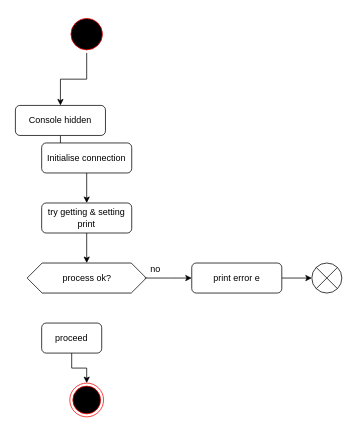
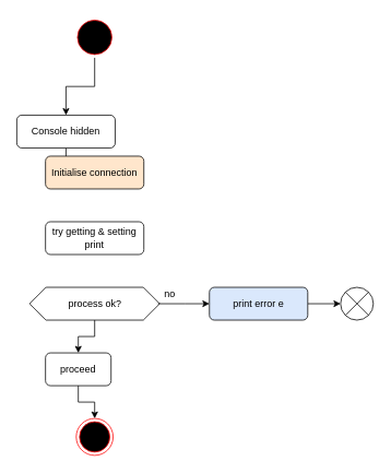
- <mxCell id="8" value="Initialise connection" style="rounded=1;whiteSpace=wrap;html=1;" parent="1" vertex="1"><mxGeometry x="55" y="190" width="120" height="40" as="geometry" /></mxCell>
+ <mxCell id="8" value="Initialise connection" style="rounded=1;whiteSpace=wrap;html=1;fillColor=#ffe6cc;" parent="1" vertex="1"><mxGeometry x="55" y="190" width="120" height="40" as="geometry" /></mxCell>
- <mxCell id="7" style="edgeStyle=orthogonalEdgeStyle;rounded=0;orthogonalLoop=1;jettySize=auto;html=1;entryX=0.5;entryY=0;entryDx=0;entryDy=0;" parent="1" source="8" target="19" edge="1"><mxGeometry relative="1" as="geometry" /></mxCell>
- <mxCell id="18" style="edgeStyle=orthogonalEdgeStyle;rounded=0;orthogonalLoop=1;jettySize=auto;html=1;entryX=0.5;entryY=0;entryDx=0;entryDy=0;" parent="1" source="19" target="10" edge="1"><mxGeometry relative="1" as="geometry" /></mxCell>
- <mxCell id="16" value="print error e" style="rounded=1;whiteSpace=wrap;html=1;" parent="1" vertex="1"><mxGeometry x="255" y="350" width="120" height="40" as="geometry" /></mxCell>
+ <mxCell id="16" value="print error e" style="rounded=1;whiteSpace=wrap;html=1;fillColor=#dae8fc;" parent="1" vertex="1"><mxGeometry x="255" y="350" width="120" height="40" as="geometry" /></mxCell>
+ <mxCell id="9" style="edgeStyle=orthogonalEdgeStyle;rounded=0;orthogonalLoop=1;jettySize=auto;html=1;entryX=0.5;entryY=0;entryDx=0;entryDy=0;" parent="1" source="10" target="12" edge="1"><mxGeometry relative="1" as="geometry" /></mxCell>
